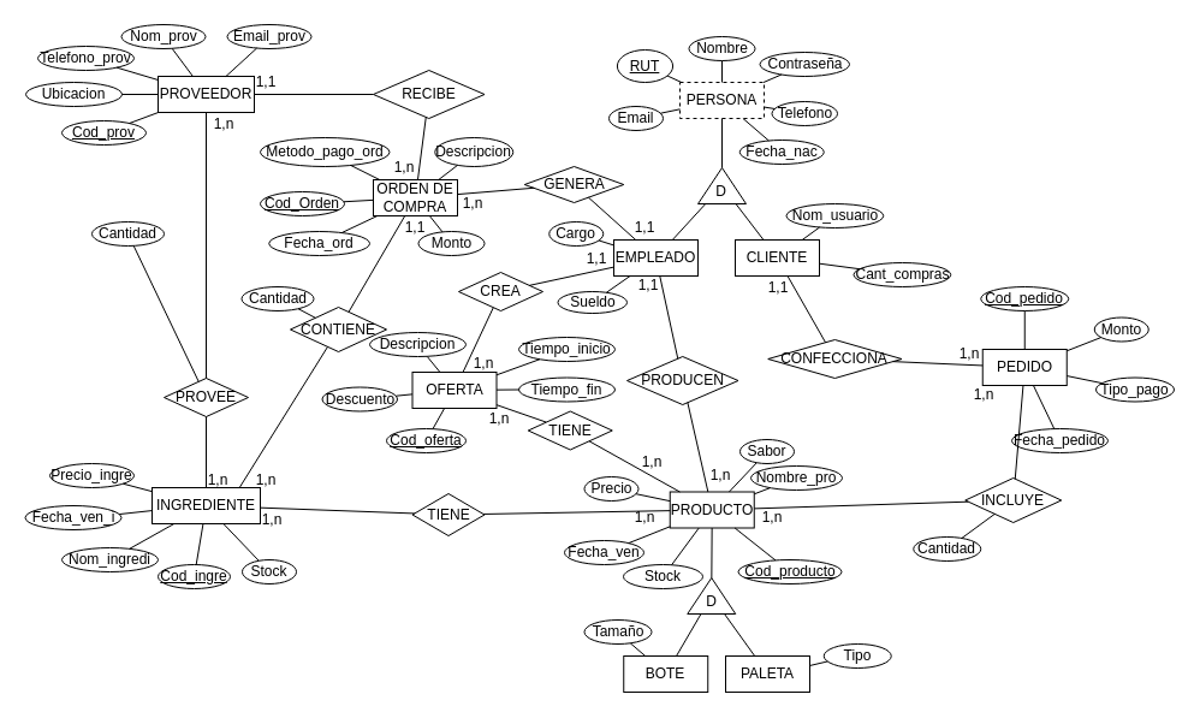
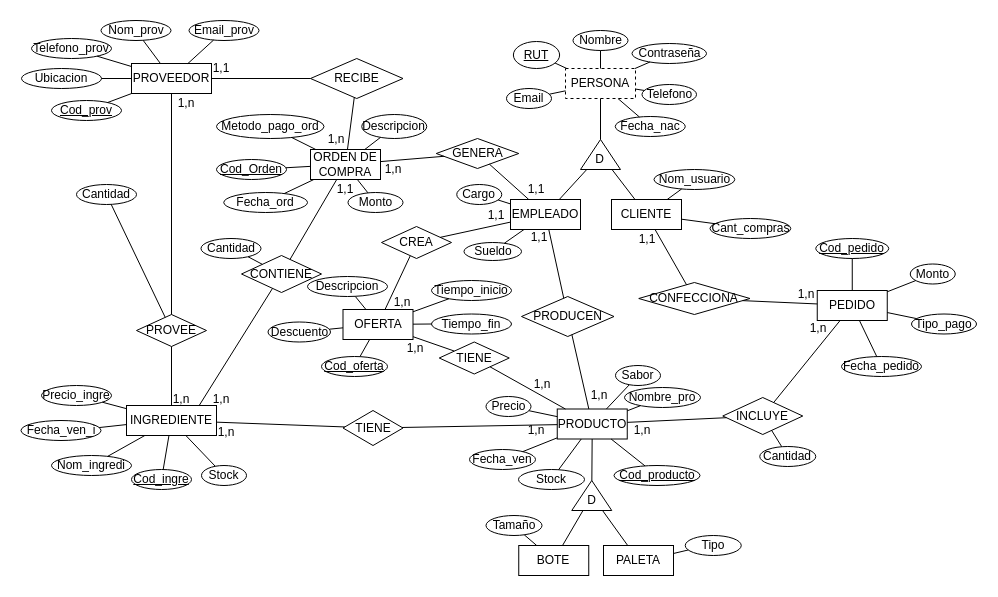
- <mxCell id="79" value="INCLUYE" style="shape=rhombus;perimeter=rhombusPerimeter;whiteSpace=wrap;html=1;align=center;" parent="1" vertex="1"><mxGeometry x="802.25" y="397" width="80" height="37" as="geometry" /></mxCell>
+ <mxCell id="79" value="INCLUYE" style="shape=rhombus;perimeter=rhombusPerimeter;whiteSpace=wrap;html=1;align=center;" parent="1" vertex="1"><mxGeometry x="722.25" y="397" width="80" height="37" as="geometry" /></mxCell>
